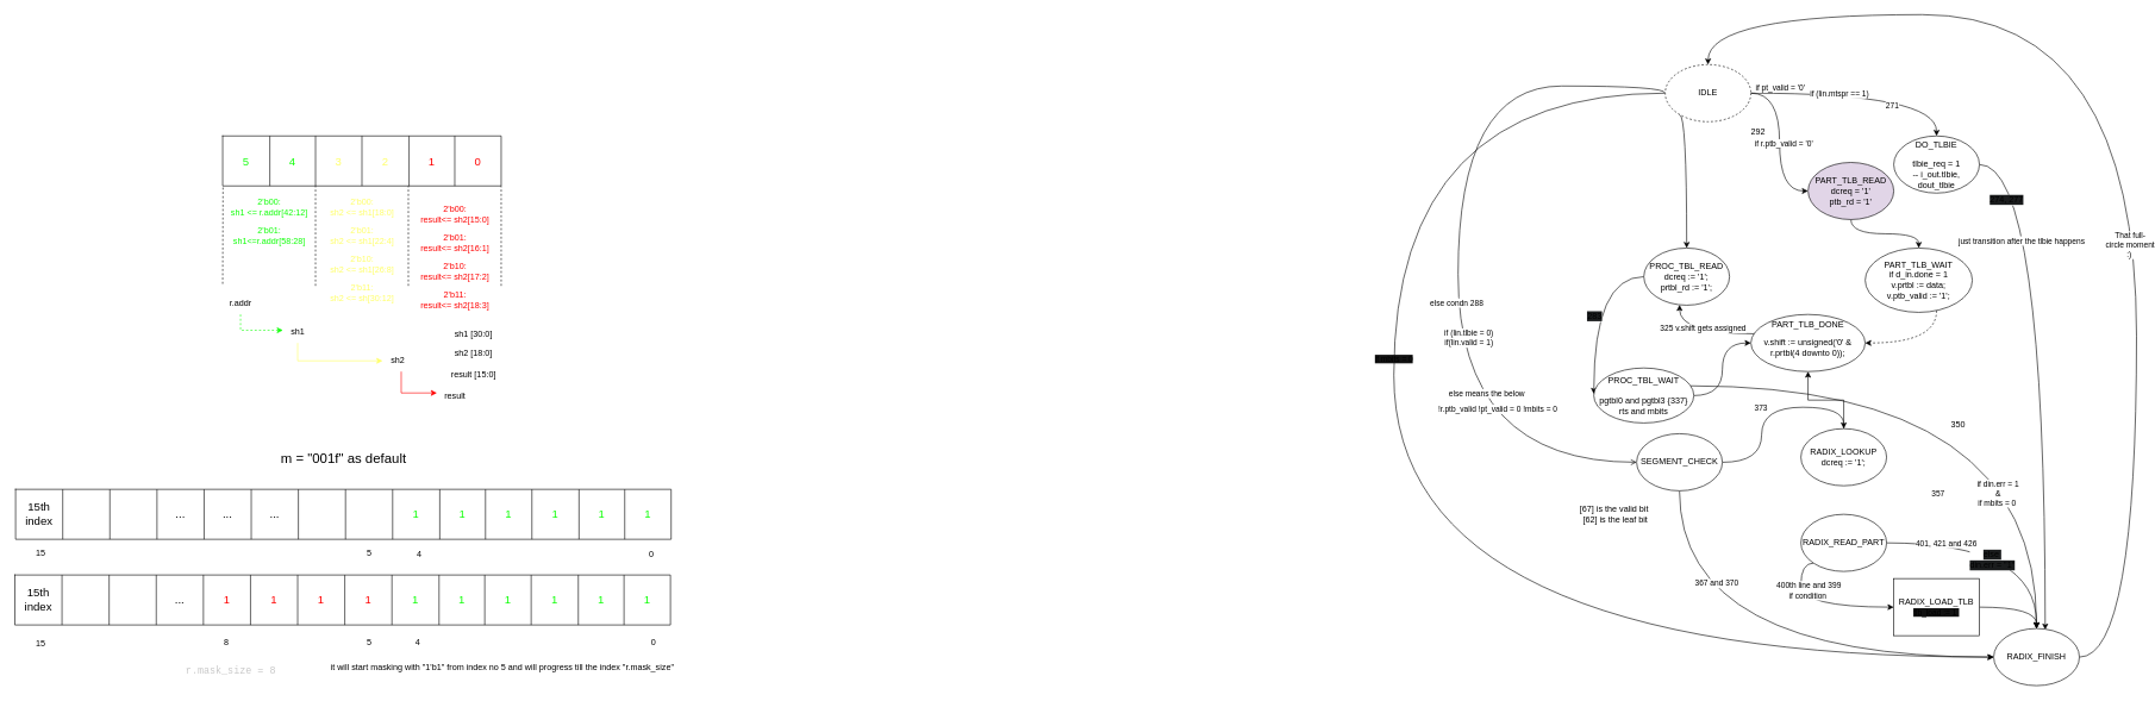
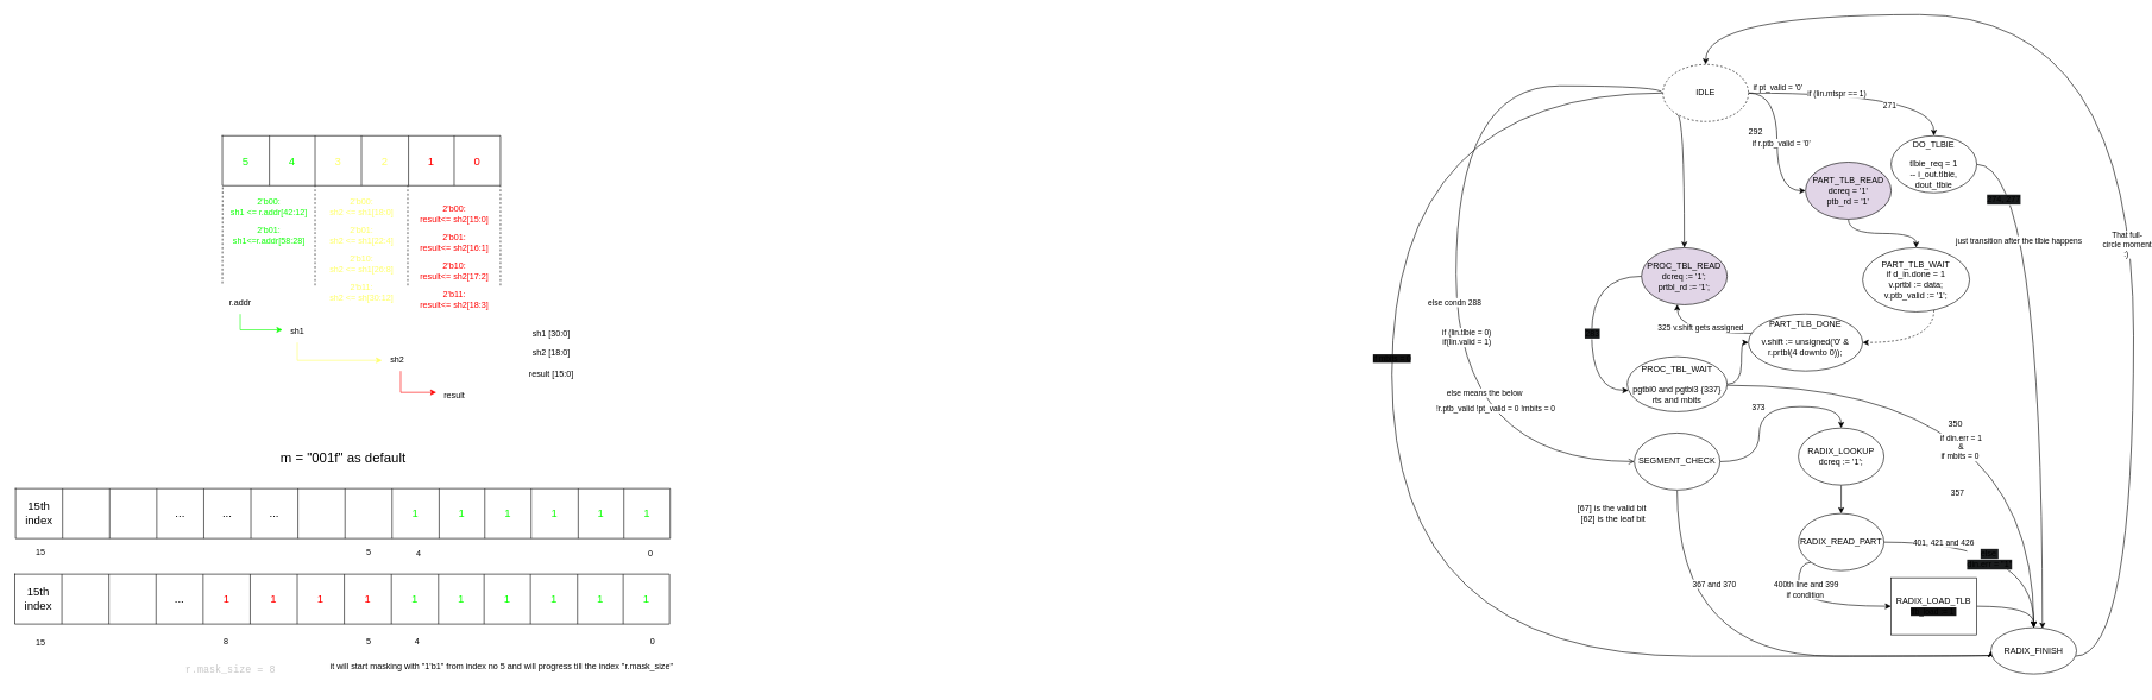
- <mxCell id="105" value="PROC_TBL_READ&lt;div&gt;&lt;span style=&quot;background-color: transparent; color: light-dark(rgb(0, 0, 0), rgb(255, 255, 255));&quot; class=&quot;cf0&quot;&gt;dcreq&lt;/span&gt;&lt;span style=&quot;background-color: transparent; color: light-dark(rgb(0, 0, 0), rgb(255, 255, 255));&quot; class=&quot;cf0&quot;&gt; := '1';&lt;/span&gt;&lt;/div&gt;&lt;div&gt;&lt;span style=&quot;background-color: transparent; color: light-dark(rgb(0, 0, 0), rgb(255, 255, 255));&quot; class=&quot;cf0&quot;&gt;prtbl_rd&lt;/span&gt;&lt;span style=&quot;background-color: transparent; color: light-dark(rgb(0, 0, 0), rgb(255, 255, 255));&quot; class=&quot;cf0&quot;&gt; := '1';&lt;/span&gt;&lt;/div&gt;" style="ellipse;whiteSpace=wrap;html=1;" parent="76" vertex="1"><mxGeometry x="390.06" y="327.06" width="120" height="80" as="geometry" /></mxCell>
+ <mxCell id="105" value="PROC_TBL_READ&lt;div&gt;&lt;span style=&quot;background-color: transparent; color: light-dark(rgb(0, 0, 0), rgb(255, 255, 255));&quot; class=&quot;cf0&quot;&gt;dcreq&lt;/span&gt;&lt;span style=&quot;background-color: transparent; color: light-dark(rgb(0, 0, 0), rgb(255, 255, 255));&quot; class=&quot;cf0&quot;&gt; := '1';&lt;/span&gt;&lt;/div&gt;&lt;div&gt;&lt;span style=&quot;background-color: transparent; color: light-dark(rgb(0, 0, 0), rgb(255, 255, 255));&quot; class=&quot;cf0&quot;&gt;prtbl_rd&lt;/span&gt;&lt;span style=&quot;background-color: transparent; color: light-dark(rgb(0, 0, 0), rgb(255, 255, 255));&quot; class=&quot;cf0&quot;&gt; := '1';&lt;/span&gt;&lt;/div&gt;" style="ellipse;whiteSpace=wrap;html=1;fillColor=#e1d5e7;" parent="76" vertex="1"><mxGeometry x="390.06" y="327.06" width="120" height="80" as="geometry" /></mxCell>
- <mxCell id="28" style="edgeStyle=orthogonalEdgeStyle;rounded=0;orthogonalLoop=1;jettySize=auto;html=1;entryX=-0.015;entryY=0.406;entryDx=0;entryDy=0;entryPerimeter=0;fontColor=#0EFF06;strokeColor=#0EFF06;dashed=1;" parent="1" source="24" target="25" edge="1"><mxGeometry relative="1" as="geometry"><Array as="points"><mxPoint x="336" y="462" /></Array></mxGeometry></mxCell>
+ <mxCell id="28" style="edgeStyle=orthogonalEdgeStyle;rounded=0;orthogonalLoop=1;jettySize=auto;html=1;entryX=-0.015;entryY=0.406;entryDx=0;entryDy=0;entryPerimeter=0;fontColor=#0EFF06;strokeColor=#0EFF06;" parent="1" source="24" target="25" edge="1"><mxGeometry relative="1" as="geometry"><Array as="points"><mxPoint x="336" y="462" /></Array></mxGeometry></mxCell>
- <mxCell id="31" value="sh1 [30:0&lt;span style=&quot;background-color: transparent; color: light-dark(rgb(0, 0, 0), rgb(255, 255, 255));&quot;&gt;]&lt;/span&gt;&lt;div&gt;&lt;br&gt;&lt;div&gt;&lt;span style=&quot;background-color: transparent; color: light-dark(rgb(0, 0, 0), rgb(255, 255, 255));&quot;&gt;sh2 [18:0]&lt;/span&gt;&lt;/div&gt;&lt;div&gt;&lt;span style=&quot;background-color: transparent; color: light-dark(rgb(0, 0, 0), rgb(255, 255, 255));&quot;&gt;&lt;br&gt;&lt;/span&gt;&lt;/div&gt;&lt;div&gt;&lt;span style=&quot;background-color: transparent; color: light-dark(rgb(0, 0, 0), rgb(255, 255, 255));&quot;&gt;result [15:0]&lt;/span&gt;&lt;/div&gt;&lt;/div&gt;" style="text;html=1;align=center;verticalAlign=middle;resizable=0;points=[];autosize=1;strokeColor=none;fillColor=none;" parent="1" vertex="1"><mxGeometry x="617" y="450" width="90" height="90" as="geometry" /></mxCell>
+ <mxCell id="31" value="sh1 [30:0&lt;span style=&quot;background-color: transparent; color: light-dark(rgb(0, 0, 0), rgb(255, 255, 255));&quot;&gt;]&lt;/span&gt;&lt;div&gt;&lt;br&gt;&lt;div&gt;&lt;span style=&quot;background-color: transparent; color: light-dark(rgb(0, 0, 0), rgb(255, 255, 255));&quot;&gt;sh2 [18:0]&lt;/span&gt;&lt;/div&gt;&lt;div&gt;&lt;span style=&quot;background-color: transparent; color: light-dark(rgb(0, 0, 0), rgb(255, 255, 255));&quot;&gt;&lt;br&gt;&lt;/span&gt;&lt;/div&gt;&lt;div&gt;&lt;span style=&quot;background-color: transparent; color: light-dark(rgb(0, 0, 0), rgb(255, 255, 255));&quot;&gt;result [15:0]&lt;/span&gt;&lt;/div&gt;&lt;/div&gt;" style="text;html=1;align=center;verticalAlign=middle;resizable=0;points=[];autosize=1;strokeColor=none;fillColor=none;" parent="1" vertex="1"><mxGeometry x="727" y="450" width="90" height="90" as="geometry" /></mxCell>
- <mxCell id="116" style="edgeStyle=orthogonalEdgeStyle;rounded=0;orthogonalLoop=1;jettySize=auto;html=1;" parent="76" source="117" target="101" edge="1"><mxGeometry relative="1" as="geometry" /></mxCell>
+ <mxCell id="116" style="edgeStyle=orthogonalEdgeStyle;rounded=0;orthogonalLoop=1;jettySize=auto;html=1;" parent="76" source="117" target="123" edge="1"><mxGeometry relative="1" as="geometry" /></mxCell>
- <mxCell id="110" value="PROC_TBL_WAIT&lt;br&gt;&lt;br&gt;pgtbl0 and pgtbl3 {337} rts and mbits" style="ellipse;whiteSpace=wrap;html=1;" parent="76" vertex="1"><mxGeometry x="320" y="495" width="140.06" height="77.06" as="geometry" /></mxCell>
+ <mxCell id="110" value="PROC_TBL_WAIT&lt;br&gt;&lt;br&gt;pgtbl0 and pgtbl3 {337} rts and mbits" style="ellipse;whiteSpace=wrap;html=1;" parent="76" vertex="1"><mxGeometry x="370" y="480" width="140.06" height="77.06" as="geometry" /></mxCell>
- <mxCell id="128" value="RADIX_FINISH" style="ellipse;whiteSpace=wrap;html=1;" parent="76" vertex="1"><mxGeometry x="880" y="860" width="120" height="80" as="geometry" /></mxCell>
+ <mxCell id="128" value="RADIX_FINISH" style="ellipse;whiteSpace=wrap;html=1;" parent="76" vertex="1"><mxGeometry x="880" y="860" width="120" height="65" as="geometry" /></mxCell>
